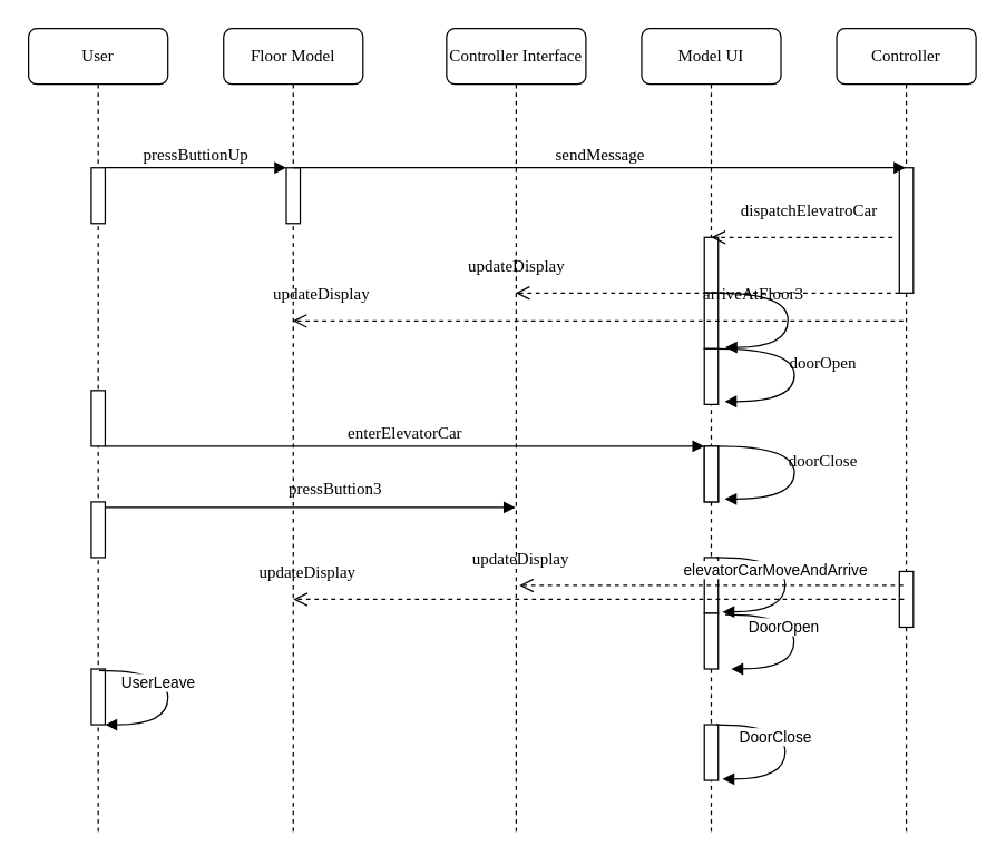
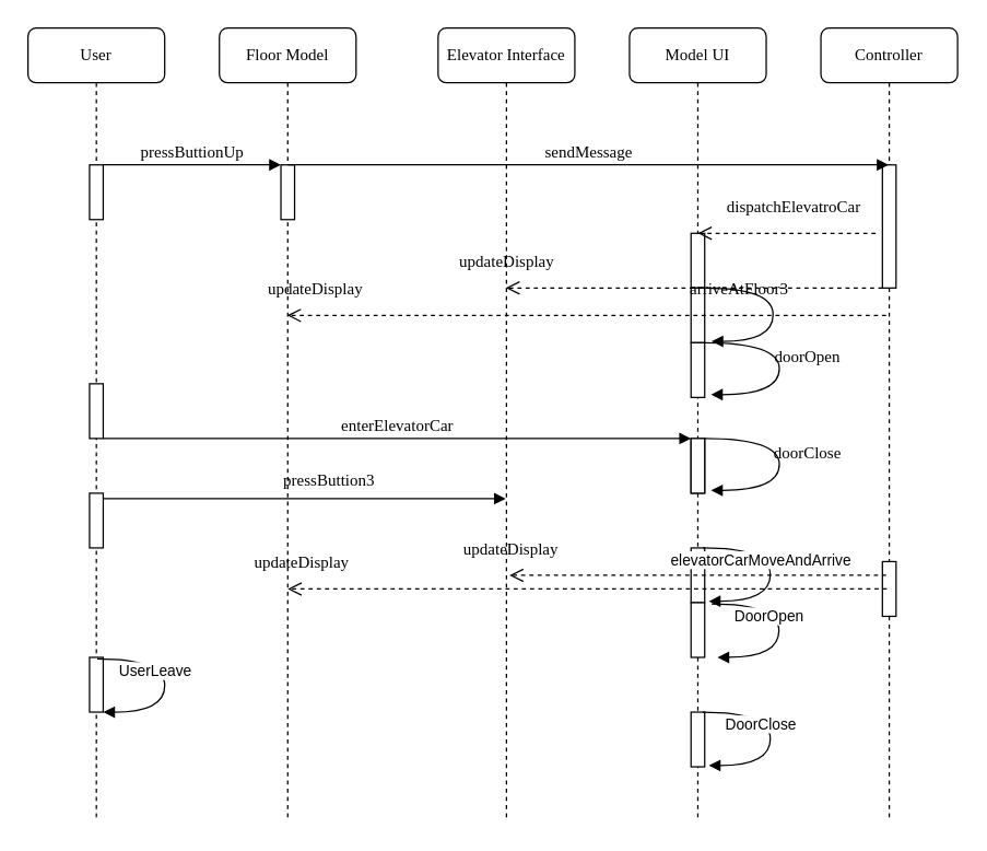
- <mxCell id="4" value="Controller Interface" style="shape=umlLifeline;perimeter=lifelinePerimeter;whiteSpace=wrap;html=1;container=1;collapsible=0;recursiveResize=0;outlineConnect=0;rounded=1;shadow=0;comic=0;labelBackgroundColor=none;strokeWidth=1;fontFamily=Verdana;fontSize=12;align=center;" parent="1" vertex="1"><mxGeometry x="320" y="20" width="100" height="580" as="geometry" /></mxCell>
+ <mxCell id="4" value="Elevator Interface" style="shape=umlLifeline;perimeter=lifelinePerimeter;whiteSpace=wrap;html=1;container=1;collapsible=0;recursiveResize=0;outlineConnect=0;rounded=1;shadow=0;comic=0;labelBackgroundColor=none;strokeWidth=1;fontFamily=Verdana;fontSize=12;align=center;" parent="1" vertex="1"><mxGeometry x="320" y="20" width="100" height="580" as="geometry" /></mxCell>
